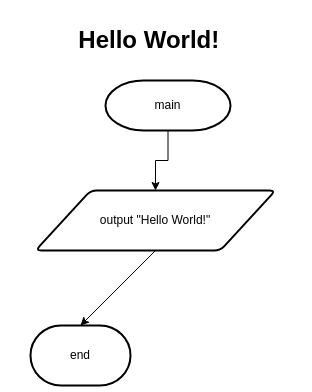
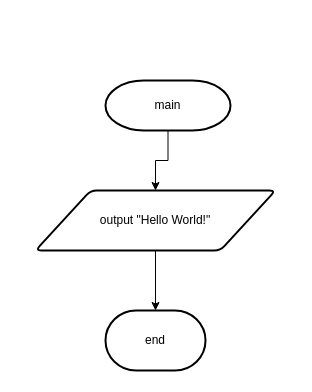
- <mxCell id="7" value="&lt;h1&gt;&lt;span style=&quot;white-space: pre;&quot;&gt;&#09;&lt;/span&gt;Hello World!&lt;/h1&gt;" style="text;html=1;strokeColor=none;fillColor=none;spacing=5;spacingTop=-20;whiteSpace=wrap;overflow=hidden;rounded=0;" parent="1" vertex="1"><mxGeometry x="20" y="20" width="270" height="40" as="geometry" /></mxCell>
- <mxCell id="4" value="end" style="strokeWidth=2;html=1;shape=mxgraph.flowchart.terminator;whiteSpace=wrap;" parent="1" vertex="1"><mxGeometry x="30" y="325" width="100" height="60" as="geometry" /></mxCell>
+ <mxCell id="4" value="end" style="strokeWidth=2;html=1;shape=mxgraph.flowchart.terminator;whiteSpace=wrap;" parent="1" vertex="1"><mxGeometry x="105" y="310" width="100" height="60" as="geometry" /></mxCell>
